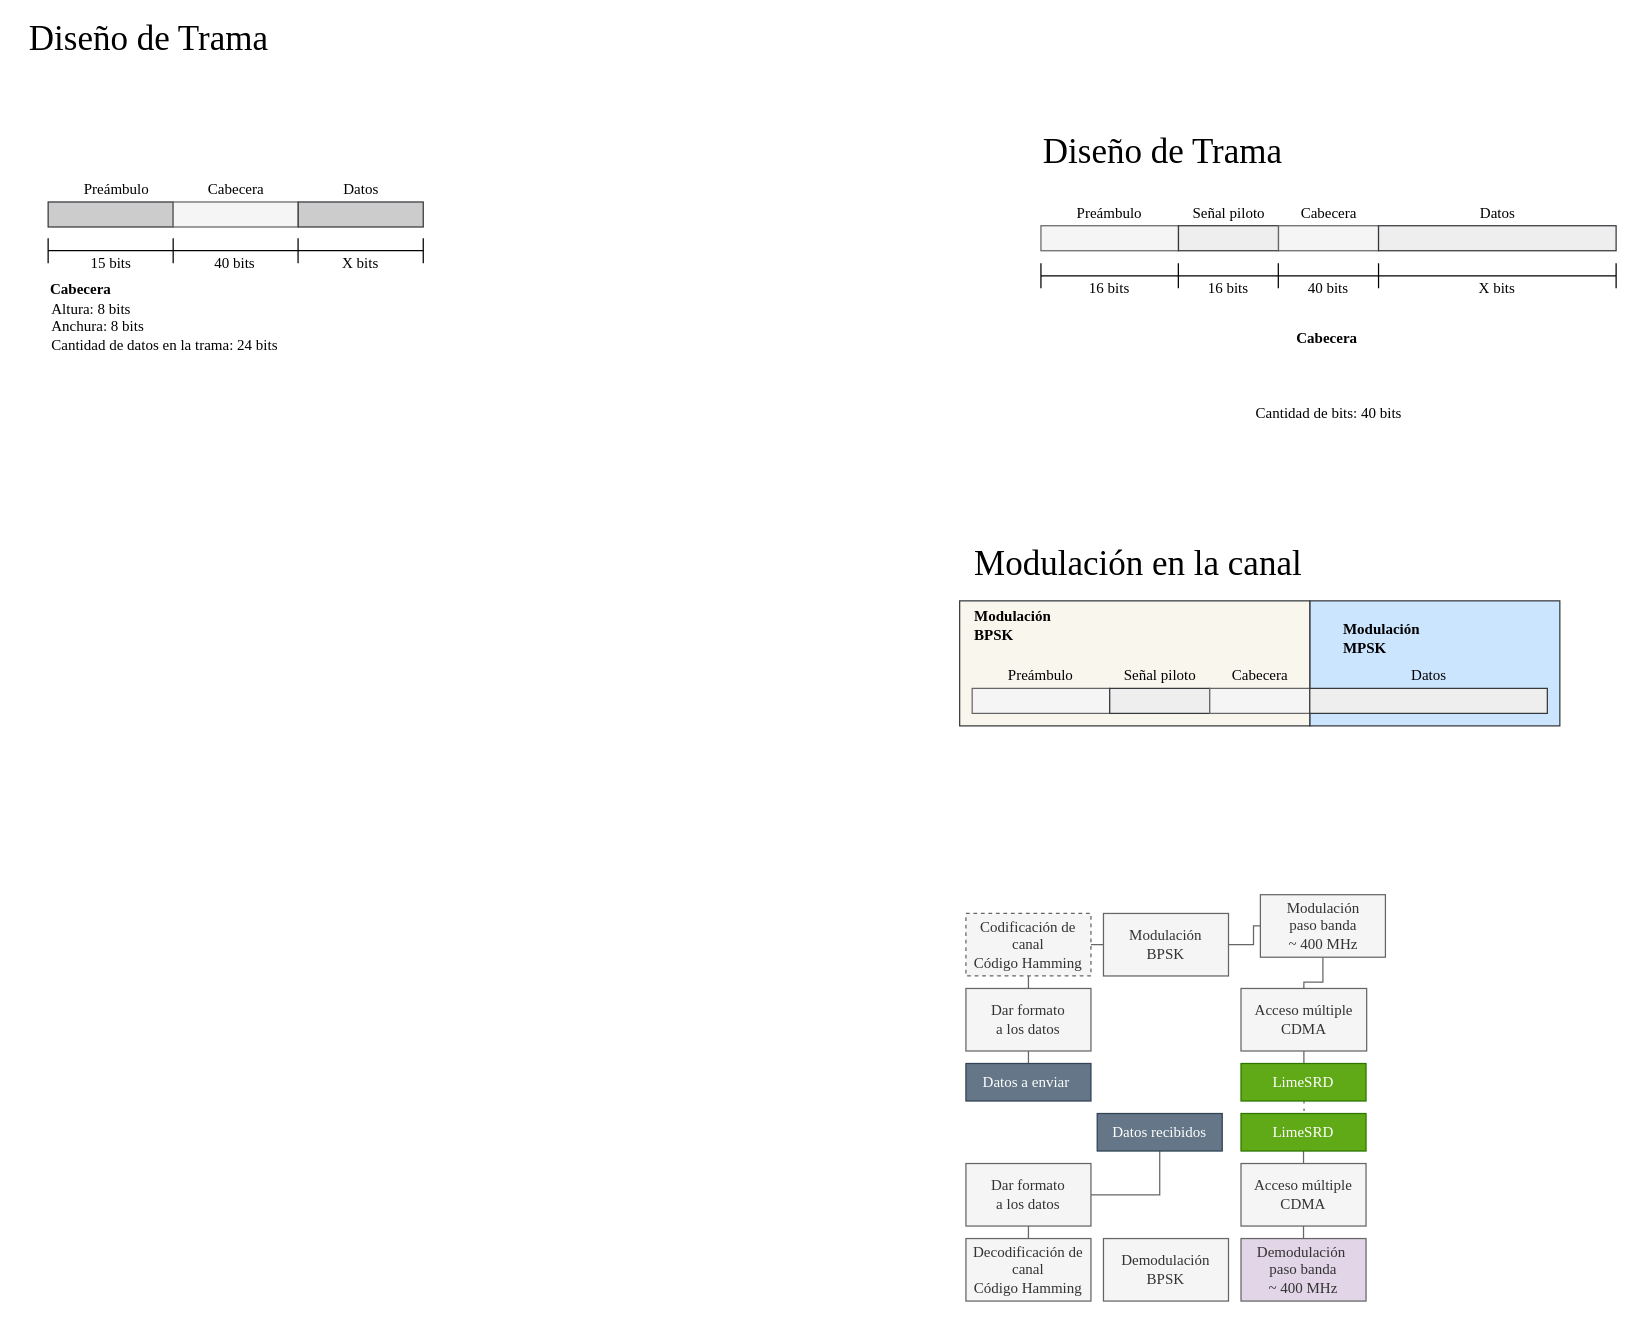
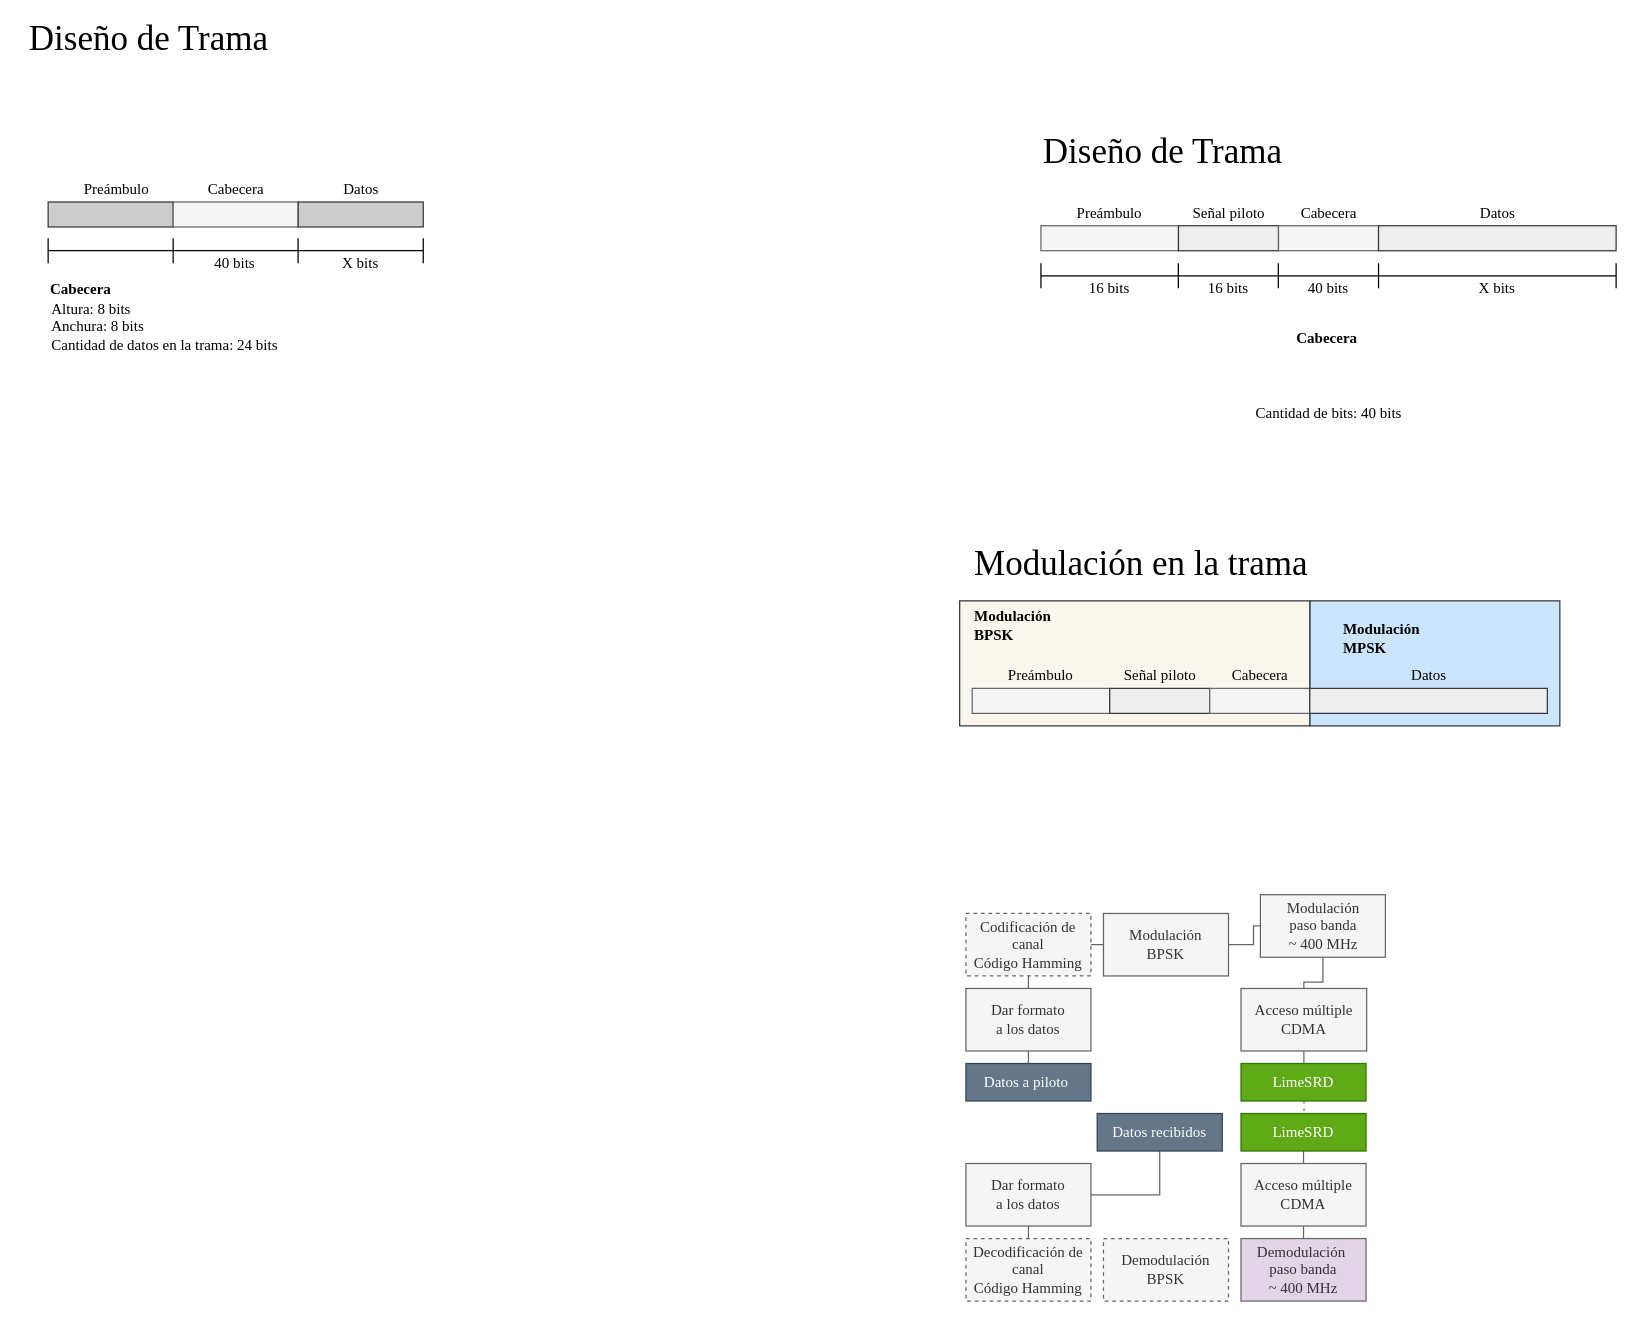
- <mxCell id="64" value="15 bits" style="text;html=1;strokeColor=none;fillColor=none;align=center;verticalAlign=middle;whiteSpace=wrap;rounded=0;fontFamily=Times New Roman;" vertex="1" parent="1"><mxGeometry x="53.5" y="200" width="69" height="20" as="geometry" /></mxCell>
- <mxCell id="28" value="&lt;font style=&quot;font-size: 28px&quot;&gt;Modulación en la canal&lt;/font&gt;" style="text;html=1;align=left;verticalAlign=middle;resizable=0;points=[];autosize=1;fontFamily=Times New Roman;" parent="1" vertex="1"><mxGeometry x="777" y="440" width="280" height="20" as="geometry" /></mxCell>
+ <mxCell id="28" value="&lt;font style=&quot;font-size: 28px&quot;&gt;Modulación en la trama&lt;/font&gt;" style="text;html=1;align=left;verticalAlign=middle;resizable=0;points=[];autosize=1;fontFamily=Times New Roman;" parent="1" vertex="1"><mxGeometry x="777" y="440" width="280" height="20" as="geometry" /></mxCell>
- <mxCell id="39" value="&lt;font style=&quot;font-size: 12px&quot;&gt;Datos a enviar&amp;nbsp;&lt;/font&gt;" style="text;html=1;align=center;verticalAlign=middle;whiteSpace=wrap;rounded=0;fontFamily=Times New Roman;fillColor=#647687;strokeColor=#314354;fontColor=#ffffff;" parent="1" vertex="1"><mxGeometry x="772" y="850" width="100" height="30" as="geometry" /></mxCell>
+ <mxCell id="39" value="&lt;font style=&quot;font-size: 12px&quot;&gt;Datos a piloto&amp;nbsp;&lt;/font&gt;" style="text;html=1;align=center;verticalAlign=middle;whiteSpace=wrap;rounded=0;fontFamily=Times New Roman;fillColor=#647687;strokeColor=#314354;fontColor=#ffffff;" parent="1" vertex="1"><mxGeometry x="772" y="850" width="100" height="30" as="geometry" /></mxCell>
- <mxCell id="57" value="Decodificación de canal&lt;br&gt;Código Hamming" style="rounded=0;whiteSpace=wrap;html=1;fontFamily=Times New Roman;align=center;fillColor=#f5f5f5;strokeColor=#666666;fontColor=#333333;" parent="1" vertex="1"><mxGeometry x="772" y="990" width="100" height="50" as="geometry" /></mxCell>
+ <mxCell id="57" value="Decodificación de canal&lt;br&gt;Código Hamming" style="rounded=0;whiteSpace=wrap;html=1;fontFamily=Times New Roman;align=center;fillColor=#f5f5f5;strokeColor=#666666;fontColor=#333333;dashed=1;" parent="1" vertex="1"><mxGeometry x="772" y="990" width="100" height="50" as="geometry" /></mxCell>
- <mxCell id="50" value="Demodulación&lt;br&gt;BPSK" style="rounded=0;whiteSpace=wrap;html=1;fontFamily=Times New Roman;align=center;fillColor=#f5f5f5;strokeColor=#666666;fontColor=#333333;" parent="1" vertex="1"><mxGeometry x="882" y="990" width="100" height="50" as="geometry" /></mxCell>
+ <mxCell id="50" value="Demodulación&lt;br&gt;BPSK" style="rounded=0;whiteSpace=wrap;html=1;fontFamily=Times New Roman;align=center;fillColor=#f5f5f5;strokeColor=#666666;fontColor=#333333;dashed=1;" parent="1" vertex="1"><mxGeometry x="882" y="990" width="100" height="50" as="geometry" /></mxCell>
